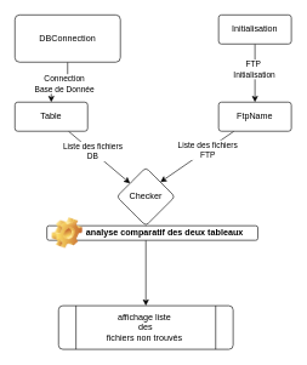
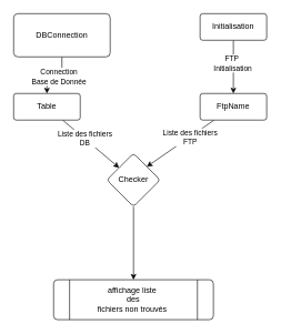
- <mxCell id="17" value="analyse comparatif des deux tableaux" style="label;whiteSpace=wrap;html=1;image=img/clipart/Gear_128x128.png" vertex="1" parent="1"><mxGeometry x="64" y="310" width="290" height="20" as="geometry" /></mxCell>
